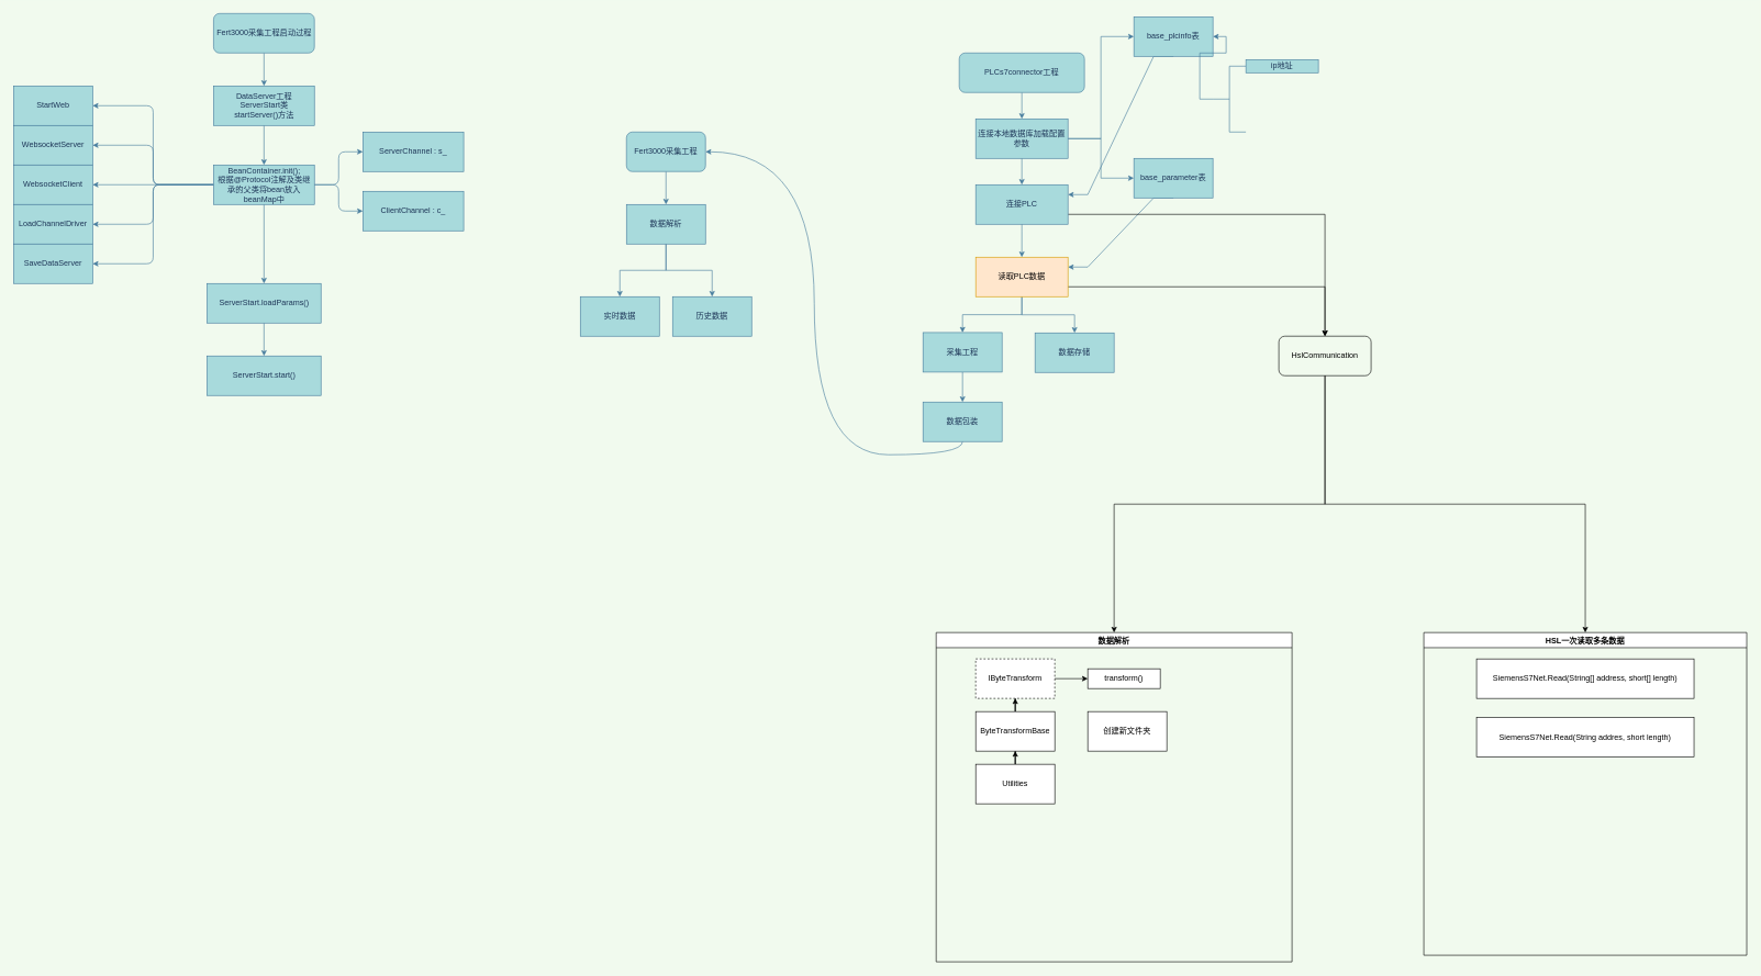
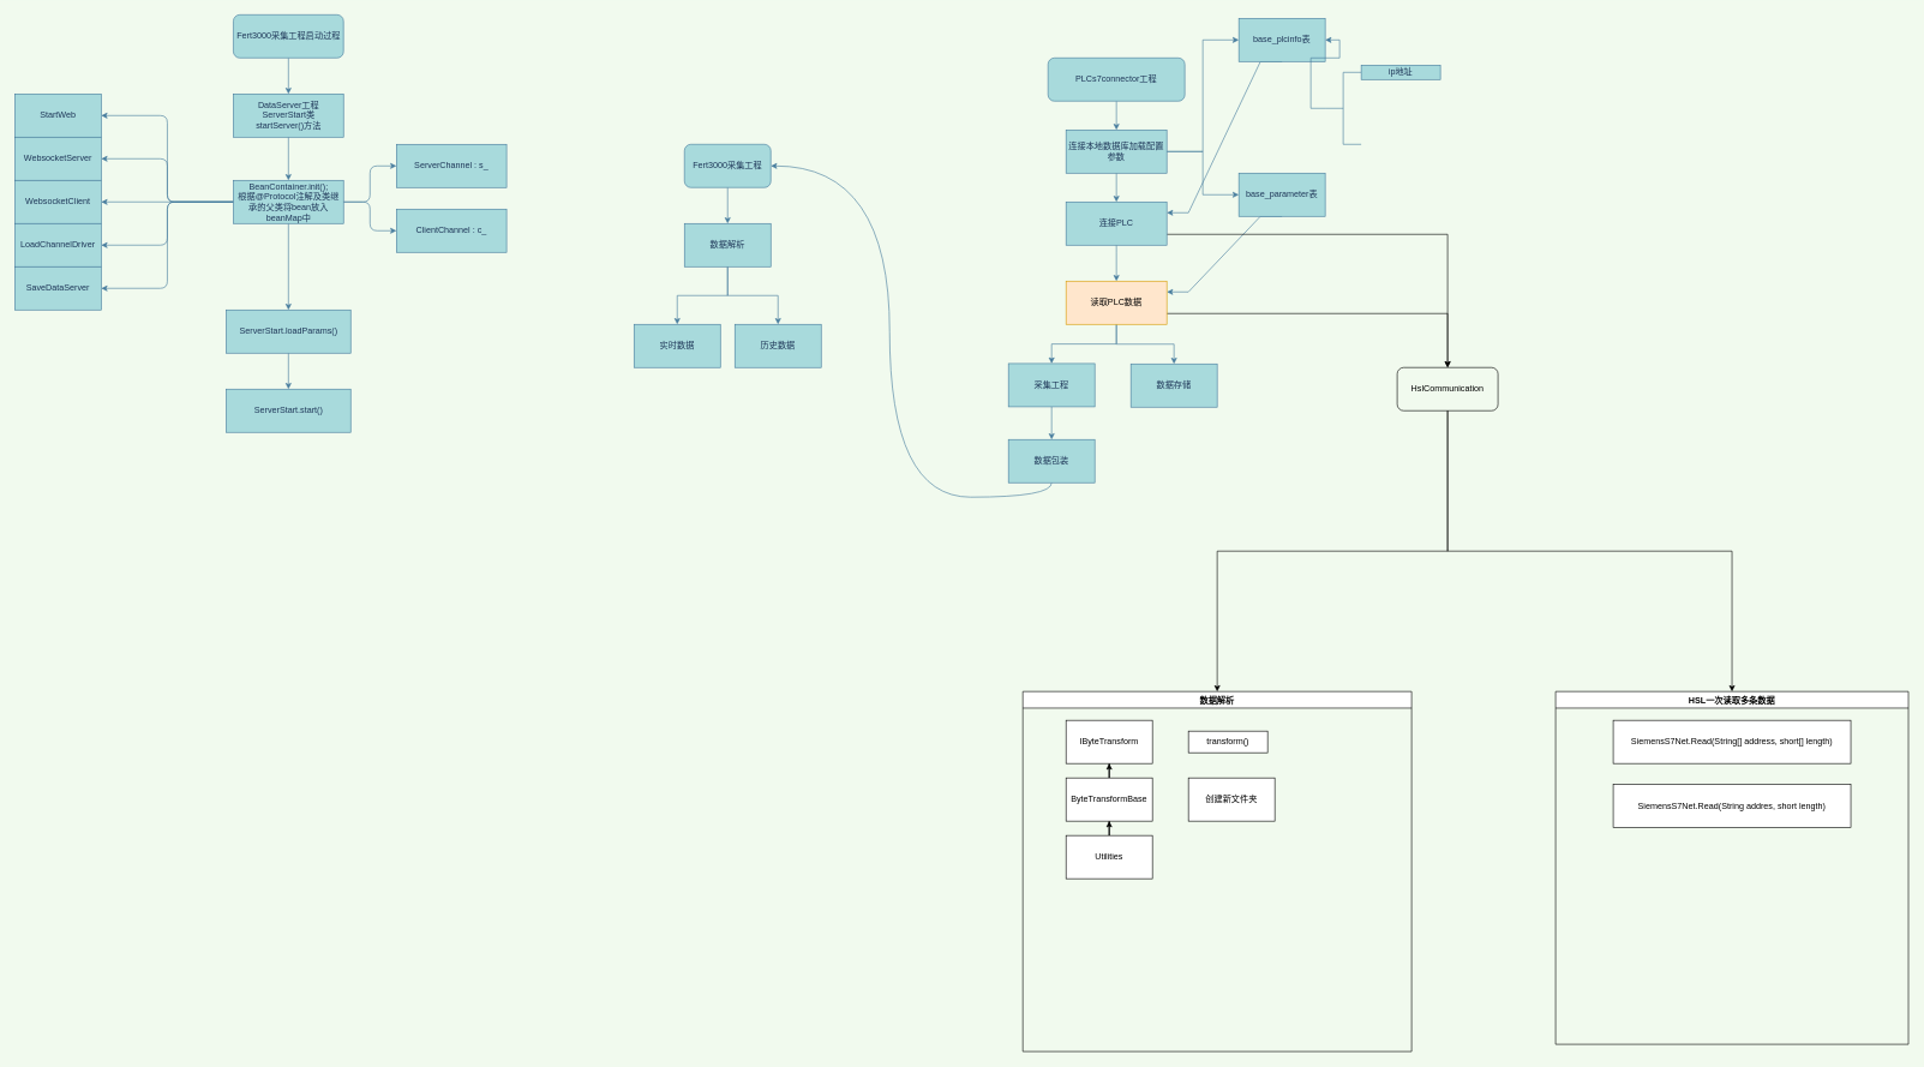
- <mxCell id="62" value="IByteTransform" style="whiteSpace=wrap;html=1;dashed=1;" parent="61" vertex="1"><mxGeometry x="60" y="40" width="120" height="60" as="geometry" /></mxCell>
+ <mxCell id="62" value="IByteTransform" style="whiteSpace=wrap;html=1;" parent="61" vertex="1"><mxGeometry x="60" y="40" width="120" height="60" as="geometry" /></mxCell>
- <mxCell id="68" style="edgeStyle=orthogonalEdgeStyle;rounded=0;orthogonalLoop=1;jettySize=auto;html=1;entryX=0;entryY=0.5;entryDx=0;entryDy=0;" parent="61" source="62" target="67" edge="1"><mxGeometry relative="1" as="geometry"><mxPoint x="240" y="70" as="targetPoint" /><Array as="points" /></mxGeometry></mxCell>
